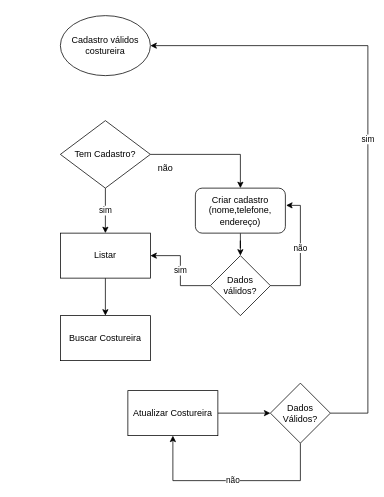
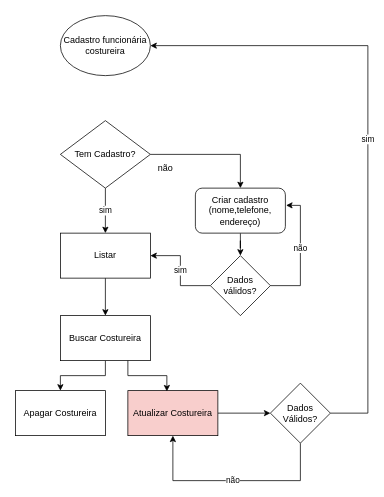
- <mxCell id="2" value="Cadastro válidos&lt;div&gt;costureira&lt;/div&gt;" style="ellipse;whiteSpace=wrap;html=1;" vertex="1" parent="1"><mxGeometry x="80" y="20" width="120" height="80" as="geometry" /></mxCell>
+ <mxCell id="2" value="Cadastro funcionária&lt;div&gt;costureira&lt;/div&gt;" style="ellipse;whiteSpace=wrap;html=1;" vertex="1" parent="1"><mxGeometry x="80" y="20" width="120" height="80" as="geometry" /></mxCell>
+ <mxCell id="10" style="edgeStyle=orthogonalEdgeStyle;rounded=0;orthogonalLoop=1;jettySize=auto;html=1;entryX=0.5;entryY=0;entryDx=0;entryDy=0;" edge="1" parent="1" source="11" target="16"><mxGeometry relative="1" as="geometry" /></mxCell>
+ <mxCell id="19" style="edgeStyle=orthogonalEdgeStyle;rounded=0;orthogonalLoop=1;jettySize=auto;html=1;exitX=0.75;exitY=1;exitDx=0;exitDy=0;entryX=0.433;entryY=0.017;entryDx=0;entryDy=0;entryPerimeter=0;" edge="1" parent="1" source="11" target="18"><mxGeometry relative="1" as="geometry" /></mxCell>
+ <mxCell id="16" value="Apagar Costureira" style="rounded=0;whiteSpace=wrap;html=1;" vertex="1" parent="1"><mxGeometry x="20" y="520" width="120" height="60" as="geometry" /></mxCell>
- <mxCell id="18" value="Atualizar Costureira" style="rounded=0;whiteSpace=wrap;html=1;" vertex="1" parent="1"><mxGeometry x="170" y="520" width="120" height="60" as="geometry" /></mxCell>
+ <mxCell id="18" value="Atualizar Costureira" style="rounded=0;whiteSpace=wrap;html=1;fillColor=#f8cecc;" vertex="1" parent="1"><mxGeometry x="170" y="520" width="120" height="60" as="geometry" /></mxCell>
